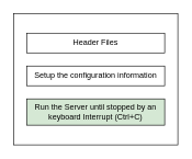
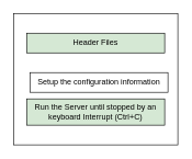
- <mxCell id="3" value="Header Files" style="rounded=0;whiteSpace=wrap;html=1;" vertex="1" parent="1"><mxGeometry x="40" y="50" width="210" height="30" as="geometry" /></mxCell>
+ <mxCell id="3" value="Header Files" style="rounded=0;whiteSpace=wrap;html=1;fillColor=#d5e8d4;" vertex="1" parent="1"><mxGeometry x="40" y="50" width="210" height="30" as="geometry" /></mxCell>
- <mxCell id="4" value="Setup the configuration information" style="rounded=0;whiteSpace=wrap;html=1;" vertex="1" parent="1"><mxGeometry x="40" y="100" width="210" height="30" as="geometry" /></mxCell>
+ <mxCell id="4" value="Setup the configuration information" style="rounded=0;whiteSpace=wrap;html=1;" vertex="1" parent="1"><mxGeometry x="45" y="110" width="210" height="30" as="geometry" /></mxCell>
